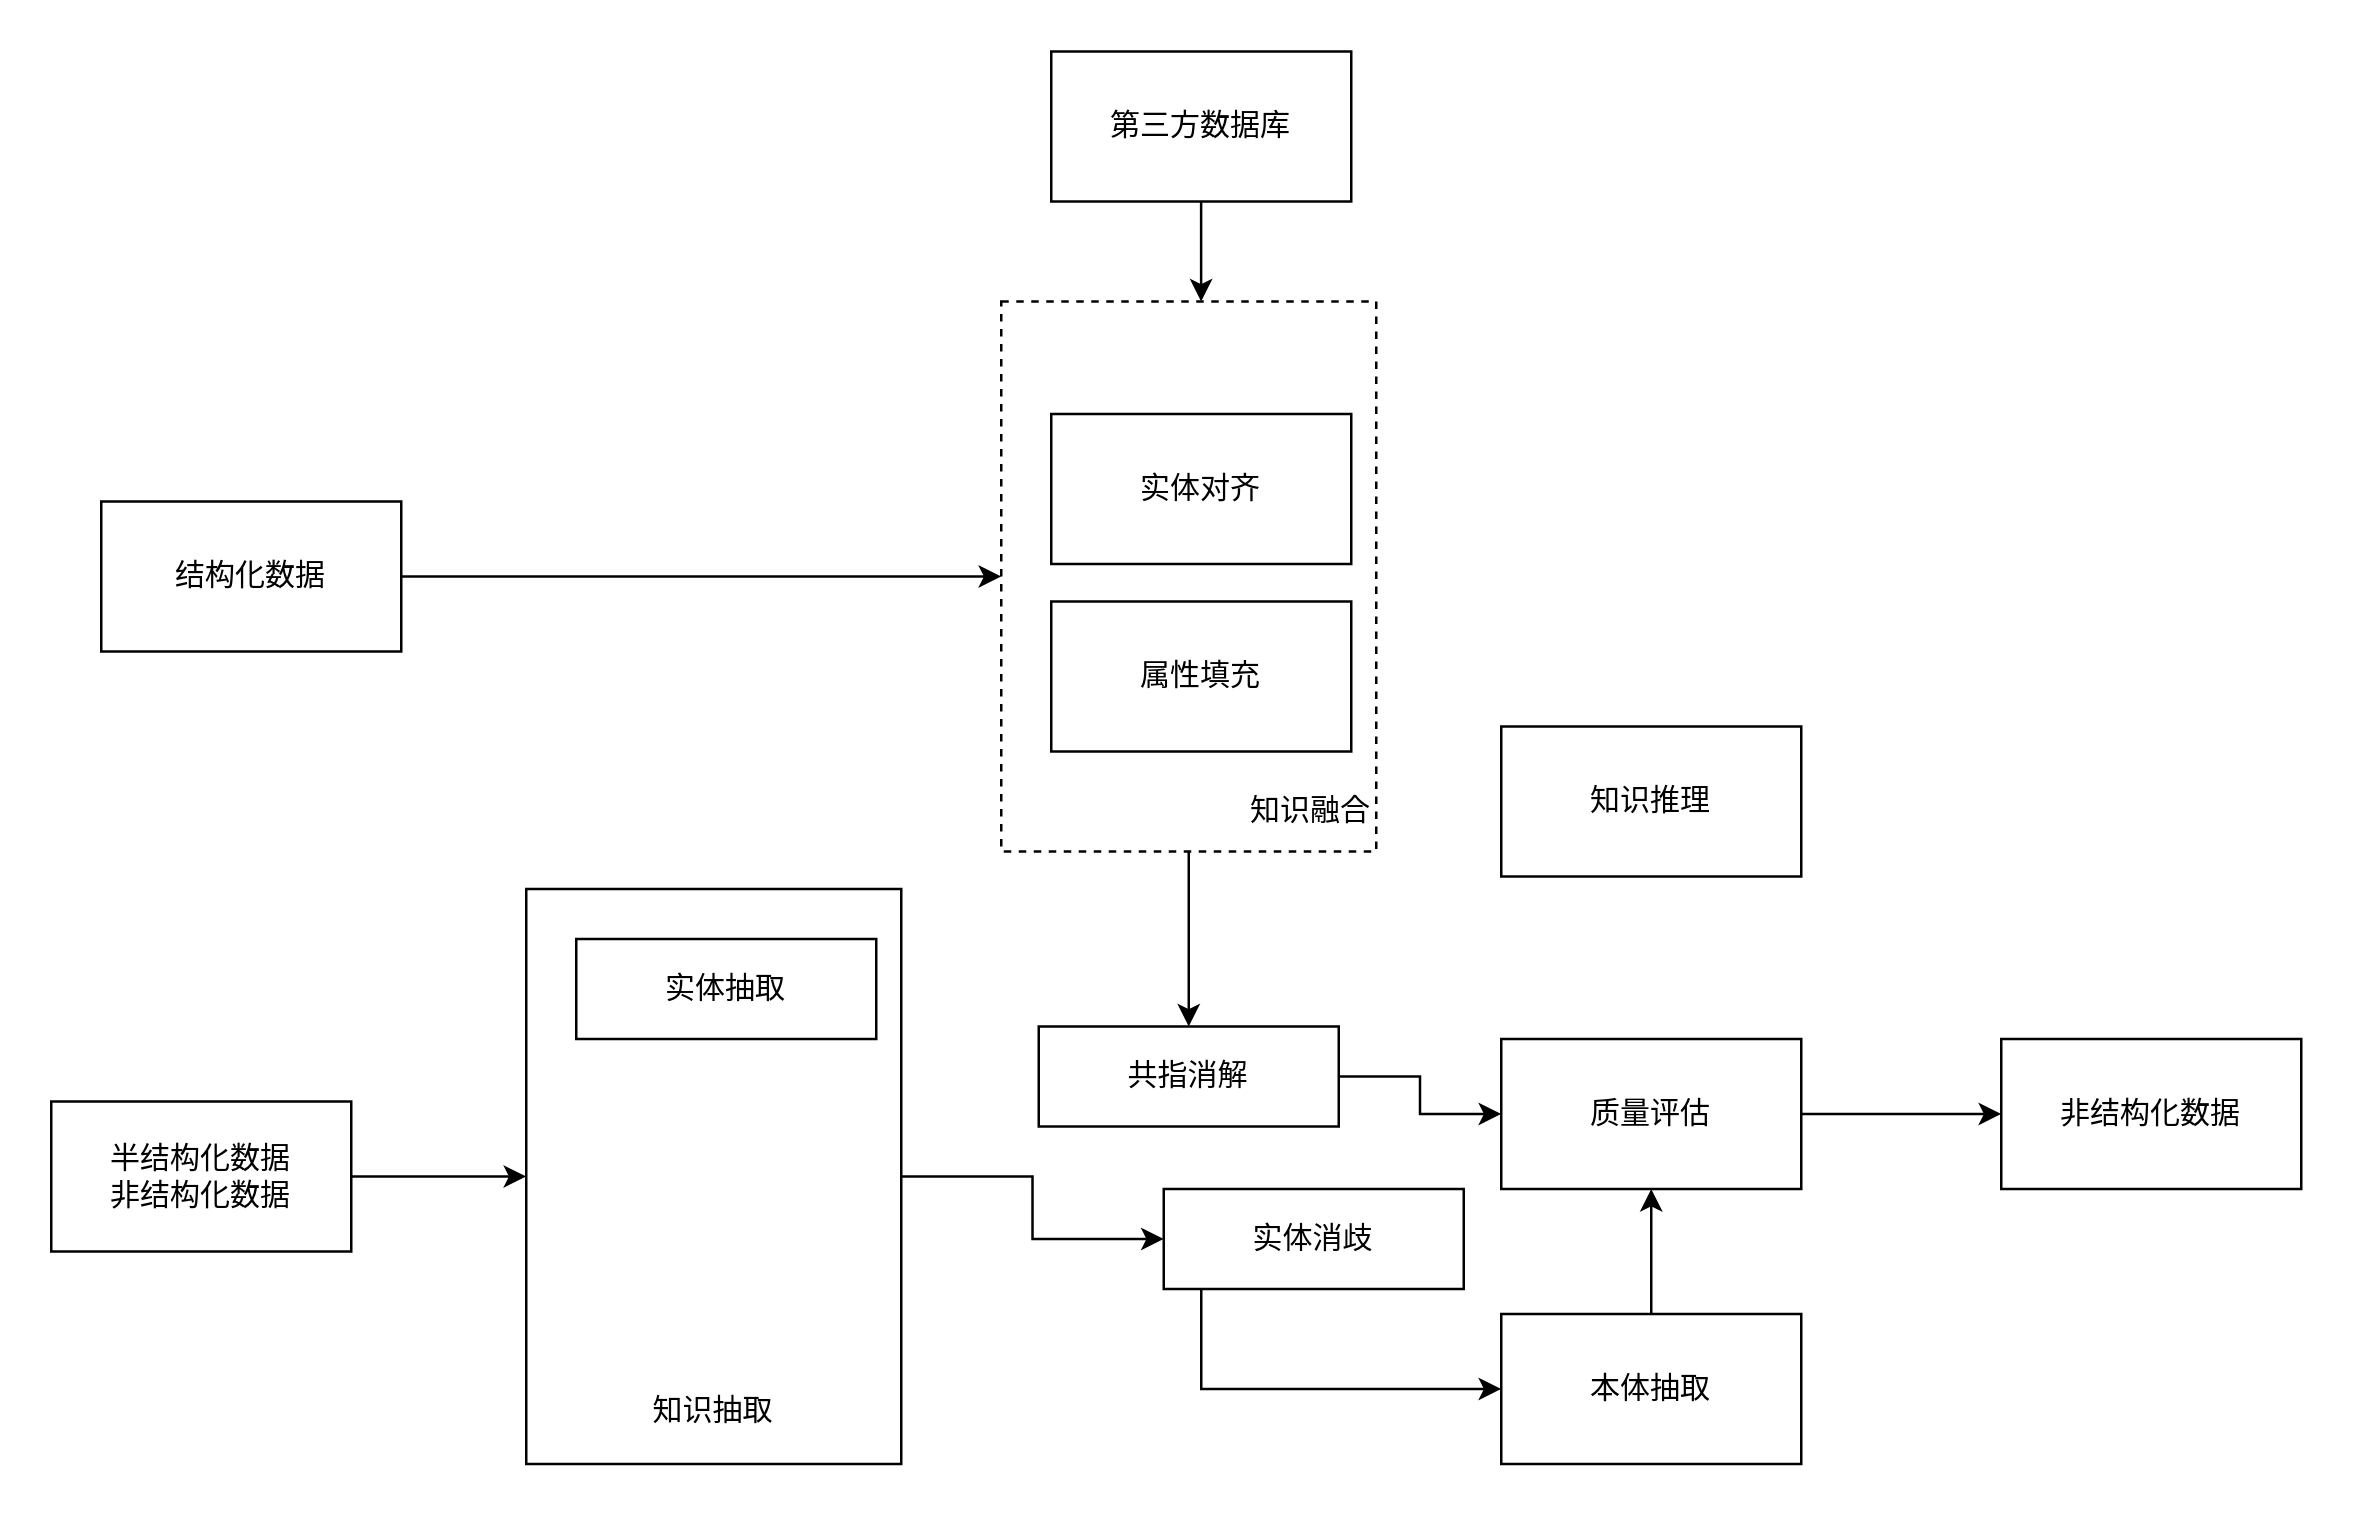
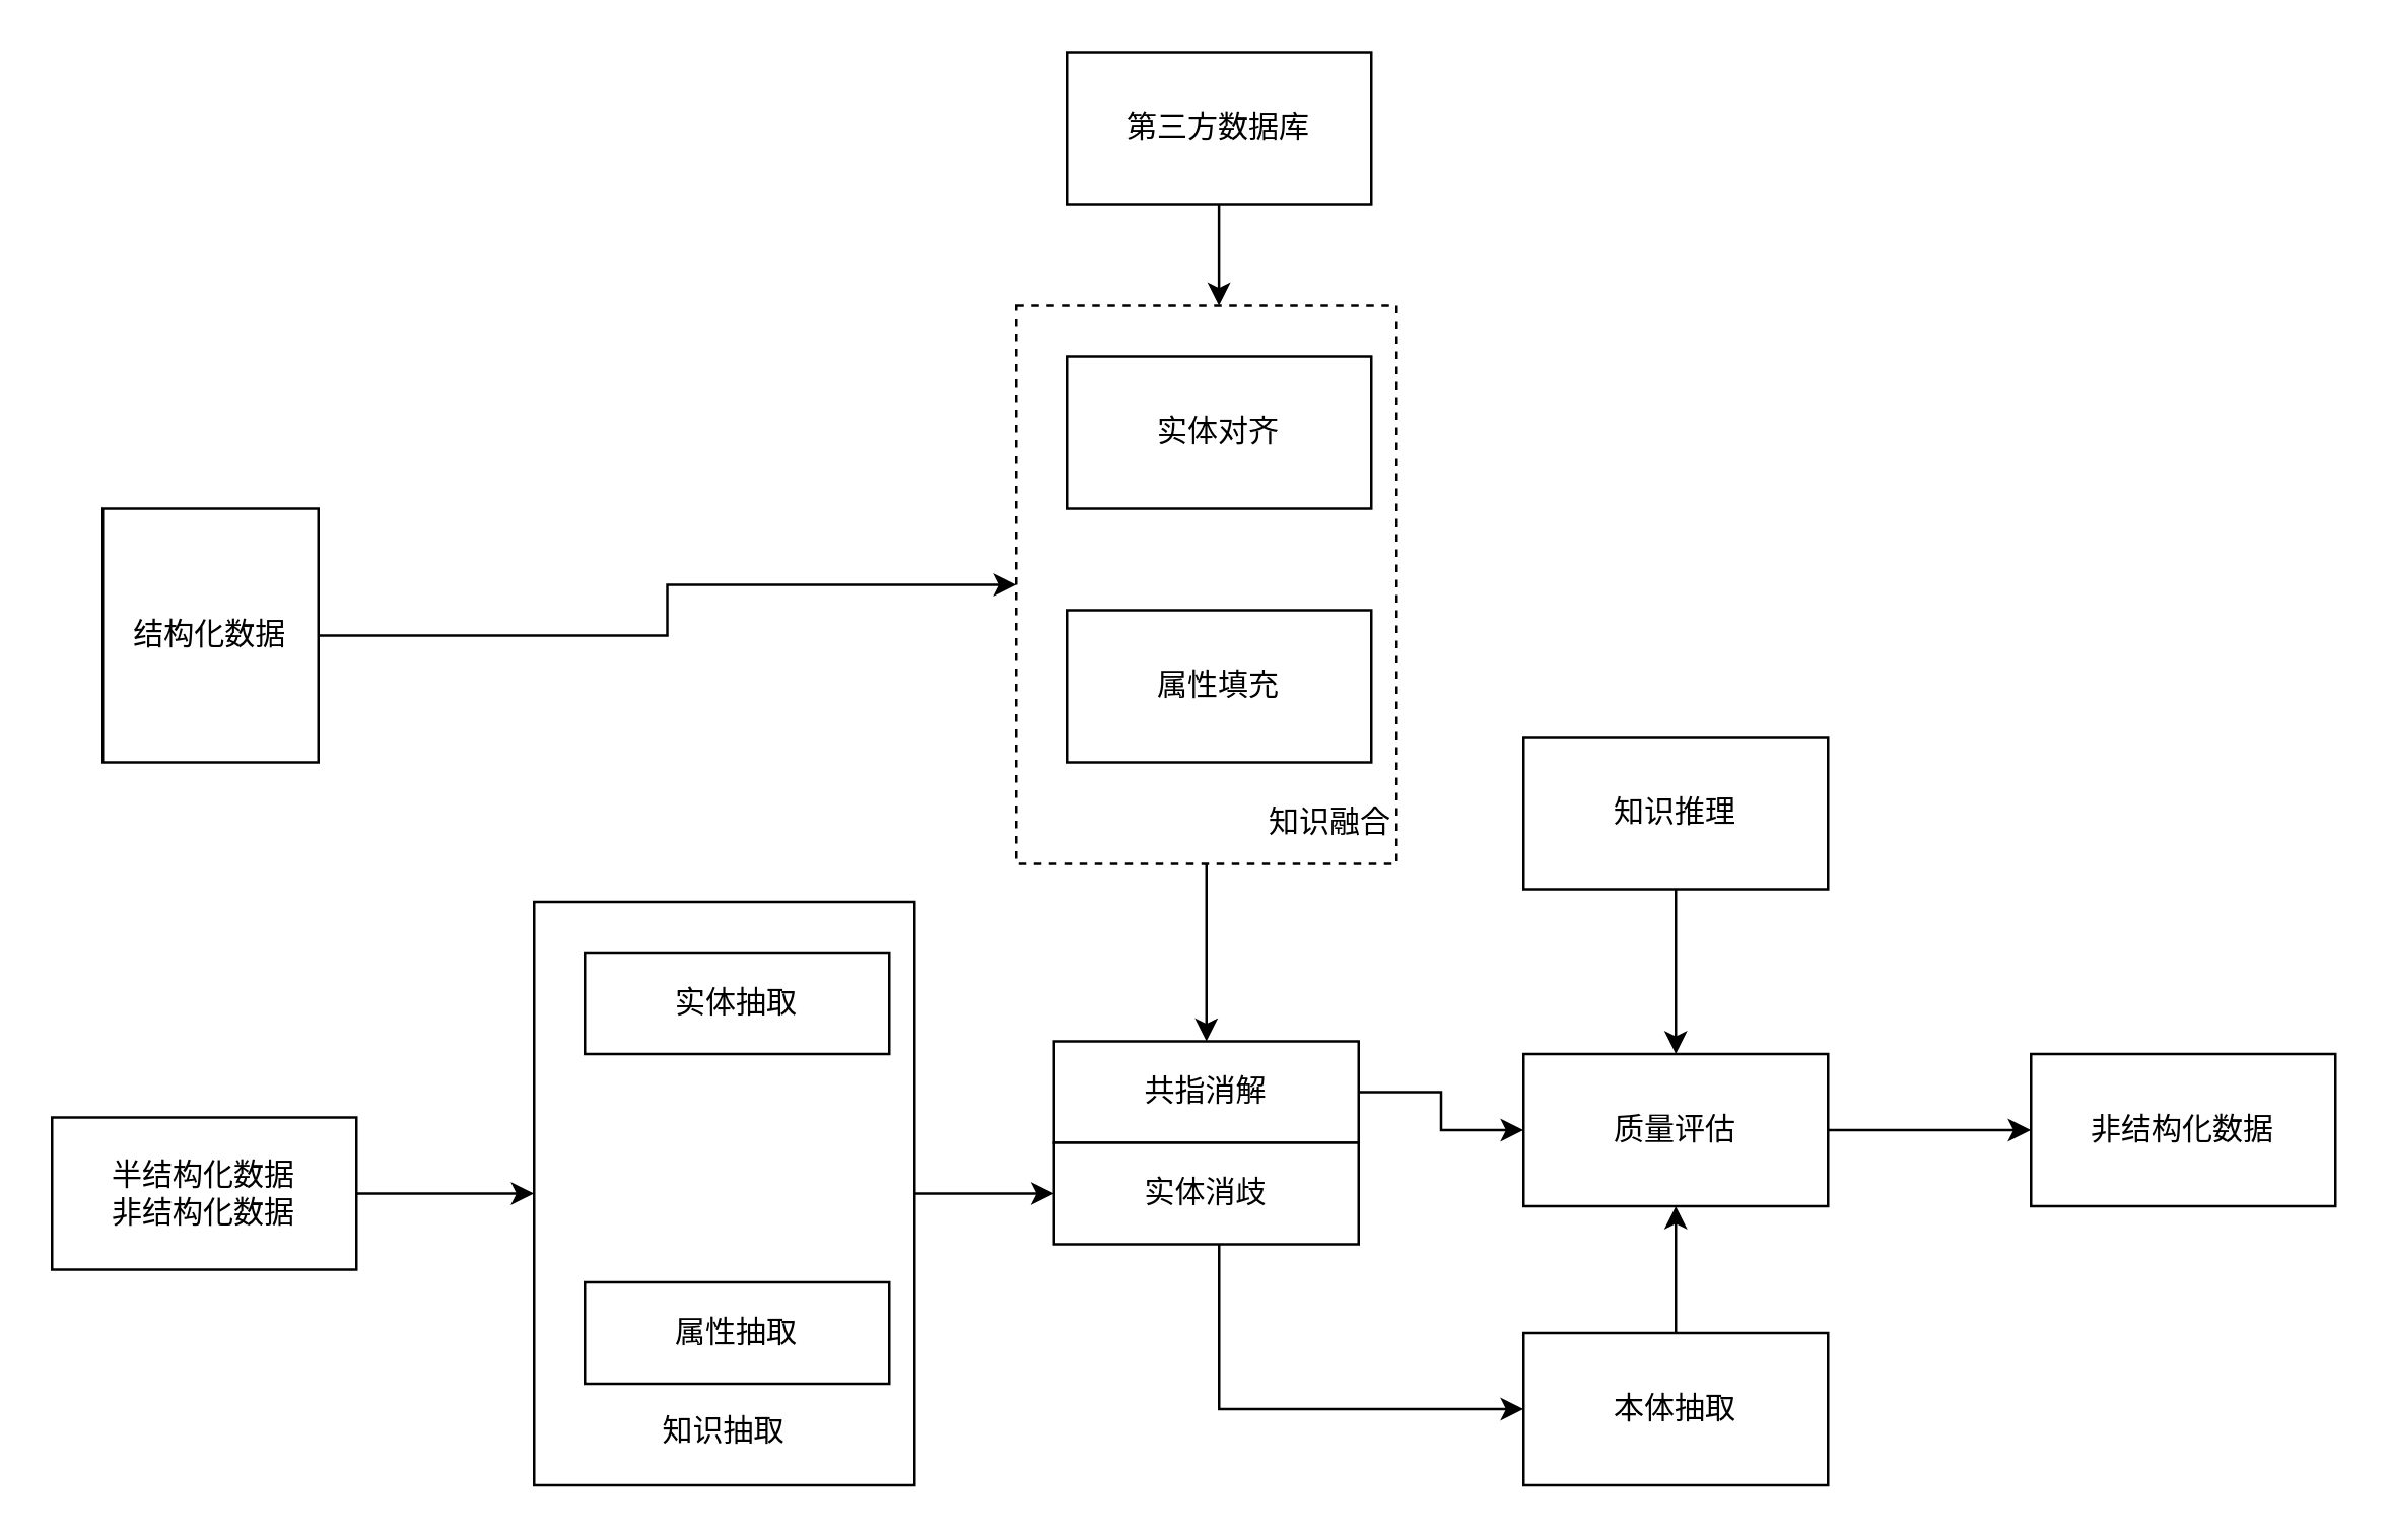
- <mxCell id="8" value="实体对齐" style="rounded=0;whiteSpace=wrap;html=1;" vertex="1" parent="1"><mxGeometry x="420" y="165" width="120" height="60" as="geometry" /></mxCell>
+ <mxCell id="8" value="实体对齐" style="rounded=0;whiteSpace=wrap;html=1;" vertex="1" parent="1"><mxGeometry x="420" y="140" width="120" height="60" as="geometry" /></mxCell>
- <mxCell id="3" value="结构化数据" style="rounded=0;whiteSpace=wrap;html=1;" vertex="1" parent="1"><mxGeometry x="40" y="200" width="120" height="60" as="geometry" /></mxCell>
+ <mxCell id="3" value="结构化数据" style="rounded=0;whiteSpace=wrap;html=1;" vertex="1" parent="1"><mxGeometry x="40" y="200" width="85" height="100" as="geometry" /></mxCell>
+ <mxCell id="24" value="" style="edgeStyle=orthogonalEdgeStyle;rounded=0;orthogonalLoop=1;jettySize=auto;html=1;" edge="1" parent="1" source="25" target="21"><mxGeometry relative="1" as="geometry" /></mxCell>
- <mxCell id="19" value="实体消歧" style="rounded=0;whiteSpace=wrap;html=1;" vertex="1" parent="1"><mxGeometry x="465" y="475" width="120" height="40" as="geometry" /></mxCell>
+ <mxCell id="19" value="实体消歧" style="rounded=0;whiteSpace=wrap;html=1;" vertex="1" parent="1"><mxGeometry x="415" y="450" width="120" height="40" as="geometry" /></mxCell>
+ <mxCell id="15" value="属性抽取" style="rounded=0;whiteSpace=wrap;html=1;" vertex="1" parent="1"><mxGeometry x="230" y="505" width="120" height="40" as="geometry" /></mxCell>
